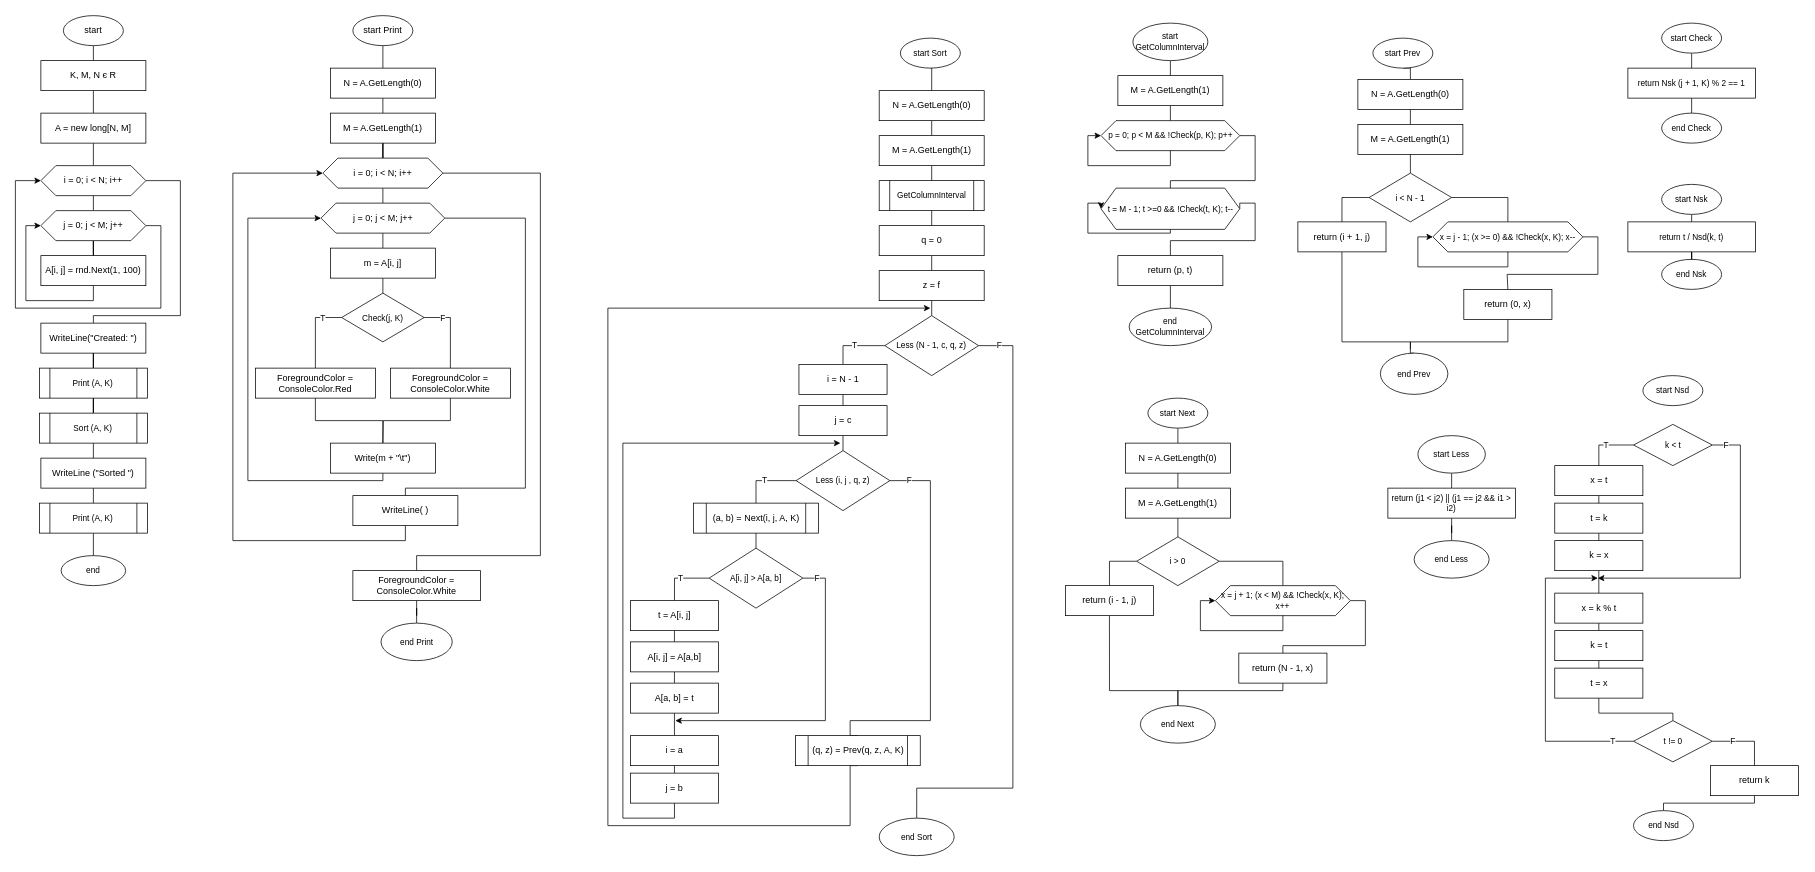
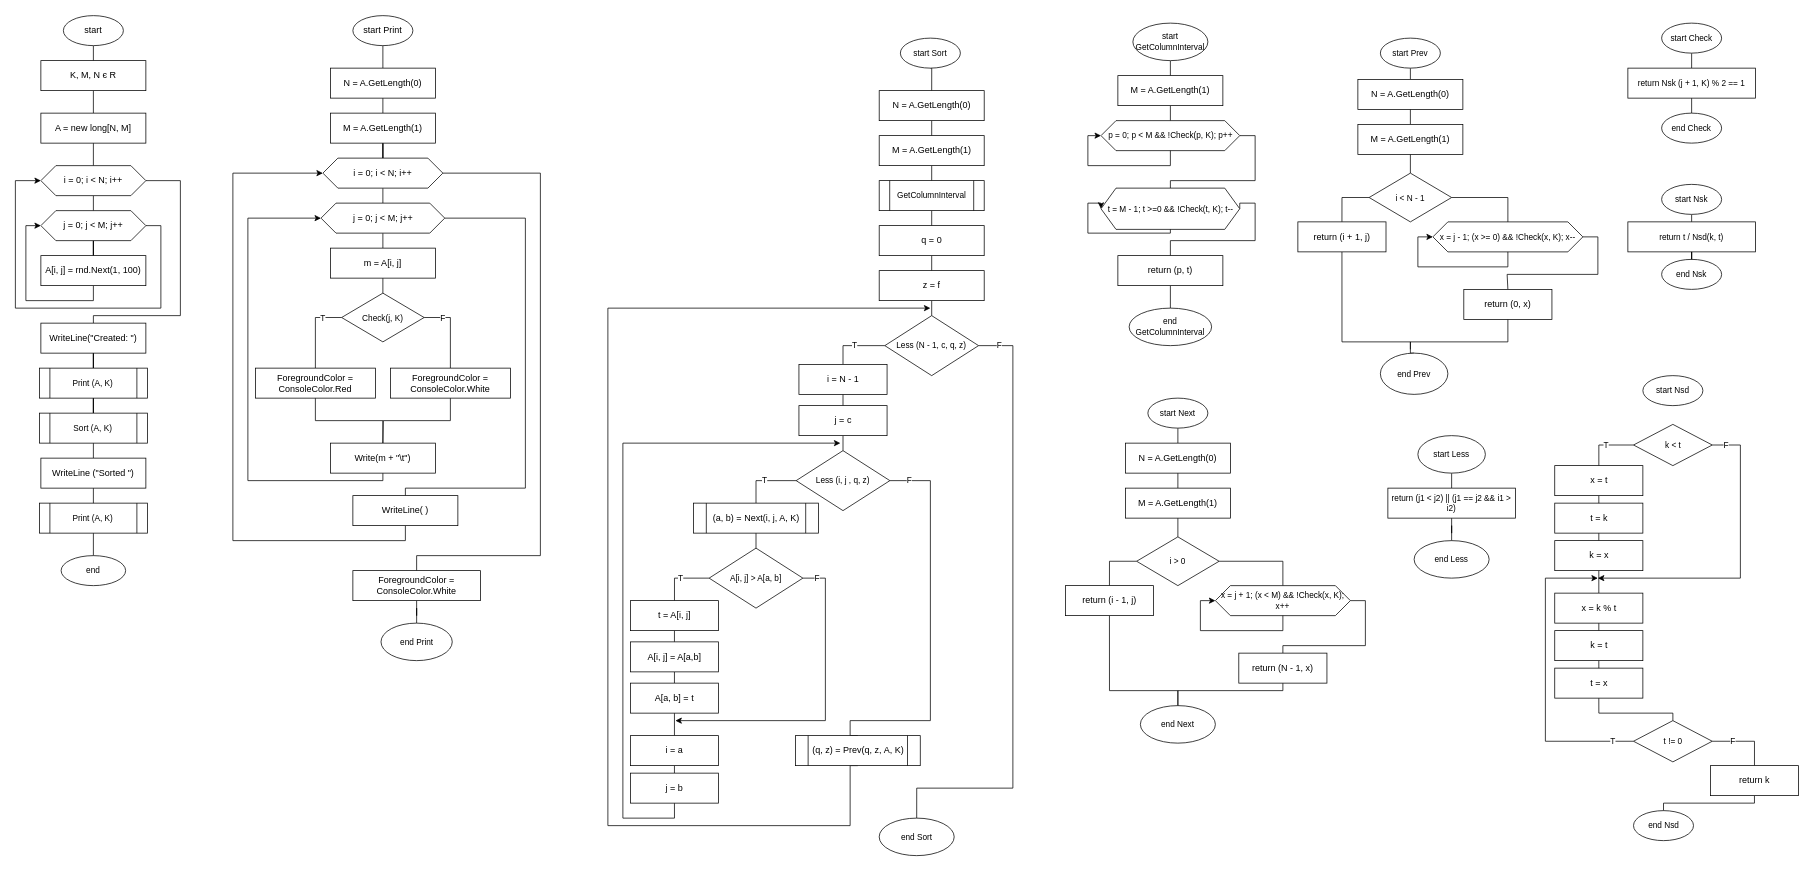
- <mxCell id="126" value="start Prev" style="strokeWidth=1;html=1;shape=mxgraph.flowchart.start_1;whiteSpace=wrap;fontSize=11;" vertex="1" parent="1"><mxGeometry x="1830" y="50" width="80" height="40" as="geometry" /></mxCell>
+ <mxCell id="126" value="start Prev" style="strokeWidth=1;html=1;shape=mxgraph.flowchart.start_1;whiteSpace=wrap;fontSize=11;" vertex="1" parent="1"><mxGeometry x="1840" y="50" width="80" height="40" as="geometry" /></mxCell>
